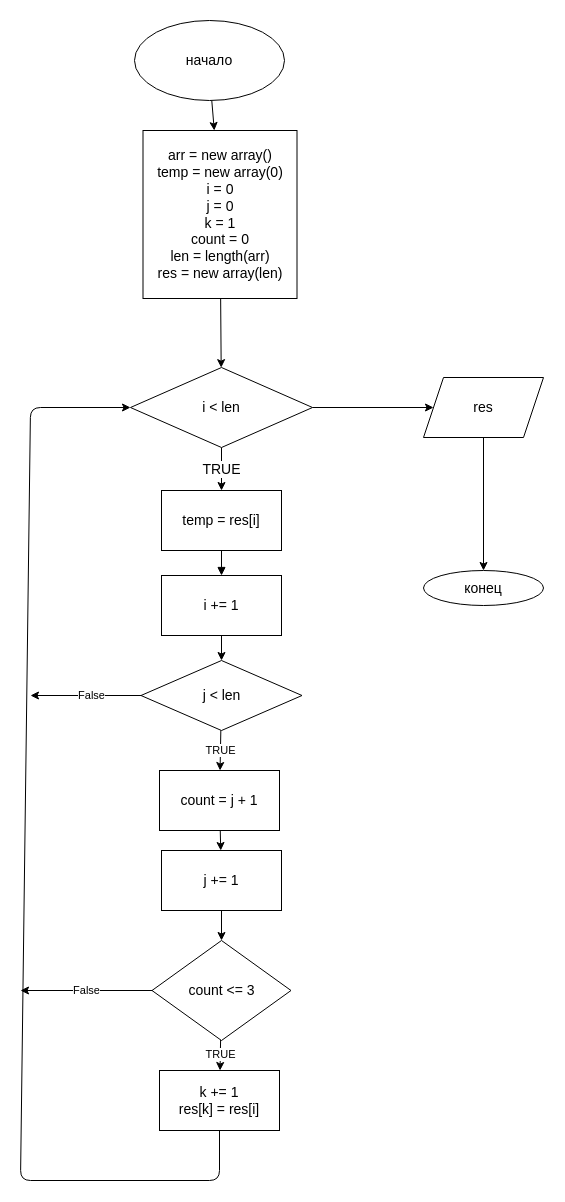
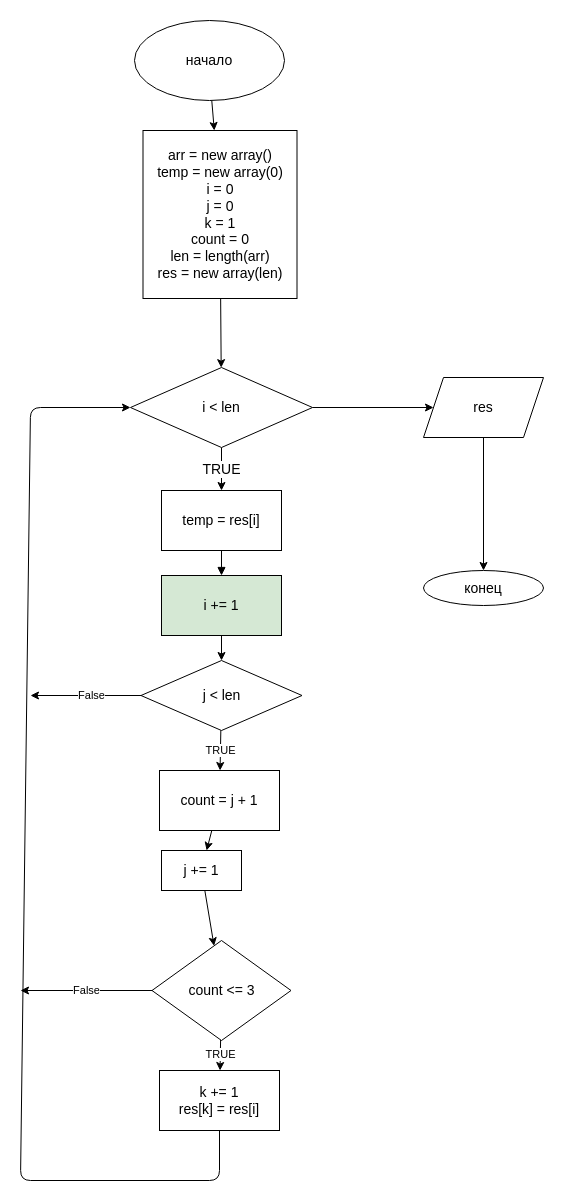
- <mxCell id="13" value="&lt;font style=&quot;font-size: 14px&quot;&gt;i += 1&lt;/font&gt;" style="whiteSpace=wrap;html=1;" vertex="1" parent="1"><mxGeometry x="161" y="575" width="120" height="60" as="geometry" /></mxCell>
+ <mxCell id="13" value="&lt;font style=&quot;font-size: 14px&quot;&gt;i += 1&lt;/font&gt;" style="whiteSpace=wrap;html=1;fillColor=#d5e8d4;" vertex="1" parent="1"><mxGeometry x="161" y="575" width="120" height="60" as="geometry" /></mxCell>
- <mxCell id="23" value="&lt;font style=&quot;font-size: 14px&quot;&gt;j += 1&lt;/font&gt;" style="whiteSpace=wrap;html=1;" vertex="1" parent="1"><mxGeometry x="161" y="850" width="120" height="60" as="geometry" /></mxCell>
+ <mxCell id="23" value="&lt;font style=&quot;font-size: 14px&quot;&gt;j += 1&lt;/font&gt;" style="whiteSpace=wrap;html=1;" vertex="1" parent="1"><mxGeometry x="161" y="850" width="80" height="40" as="geometry" /></mxCell>
